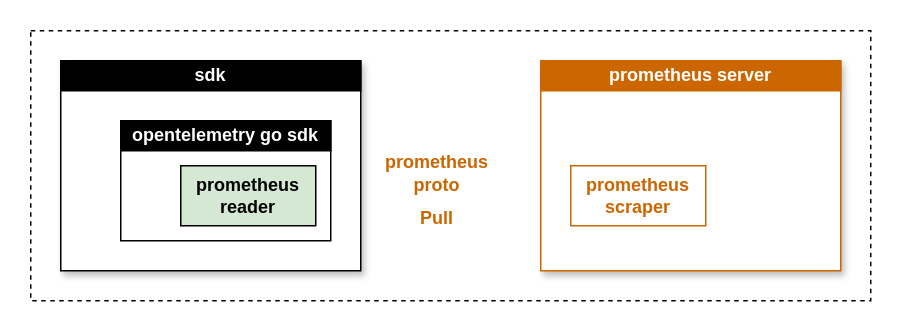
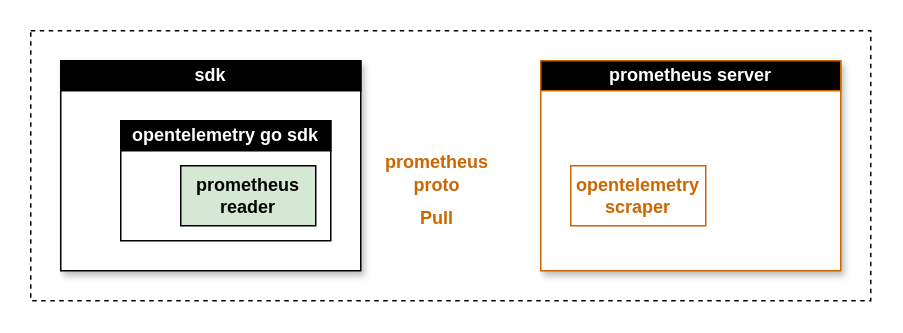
- <mxCell id="7" value="&lt;b&gt;&lt;font color=&quot;#ffffff&quot;&gt;prometheus server&lt;/font&gt;&lt;/b&gt;" style="rounded=0;whiteSpace=wrap;html=1;strokeColor=#CC6600;fillColor=#CC6600;" parent="1" vertex="1"><mxGeometry x="360" y="40" width="200" height="20" as="geometry" /></mxCell>
+ <mxCell id="7" value="&lt;b&gt;&lt;font color=&quot;#ffffff&quot;&gt;prometheus server&lt;/font&gt;&lt;/b&gt;" style="rounded=0;whiteSpace=wrap;html=1;strokeColor=#CC6600;fillColor=#000000;" parent="1" vertex="1"><mxGeometry x="360" y="40" width="200" height="20" as="geometry" /></mxCell>
- <mxCell id="12" value="&lt;font color=&quot;#cc6600&quot;&gt;&lt;b&gt;prometheus&lt;br&gt;scraper&lt;br&gt;&lt;/b&gt;&lt;/font&gt;" style="rounded=0;whiteSpace=wrap;html=1;strokeColor=#CC6600;" parent="1" vertex="1"><mxGeometry x="380" y="110" width="90" height="40" as="geometry" /></mxCell>
+ <mxCell id="12" value="&lt;font color=&quot;#cc6600&quot;&gt;&lt;b&gt;opentelemetry&lt;br&gt;scraper&lt;br&gt;&lt;/b&gt;&lt;/font&gt;" style="rounded=0;whiteSpace=wrap;html=1;strokeColor=#CC6600;" parent="1" vertex="1"><mxGeometry x="380" y="110" width="90" height="40" as="geometry" /></mxCell>
